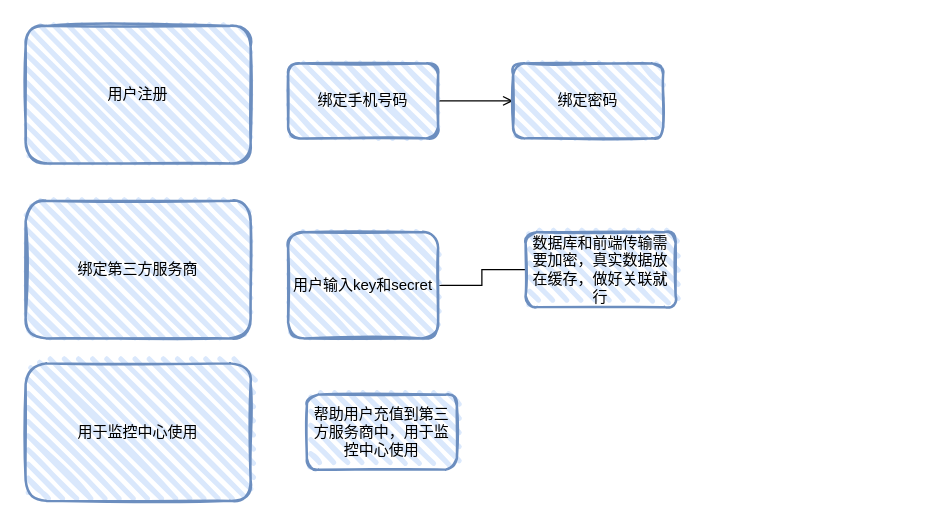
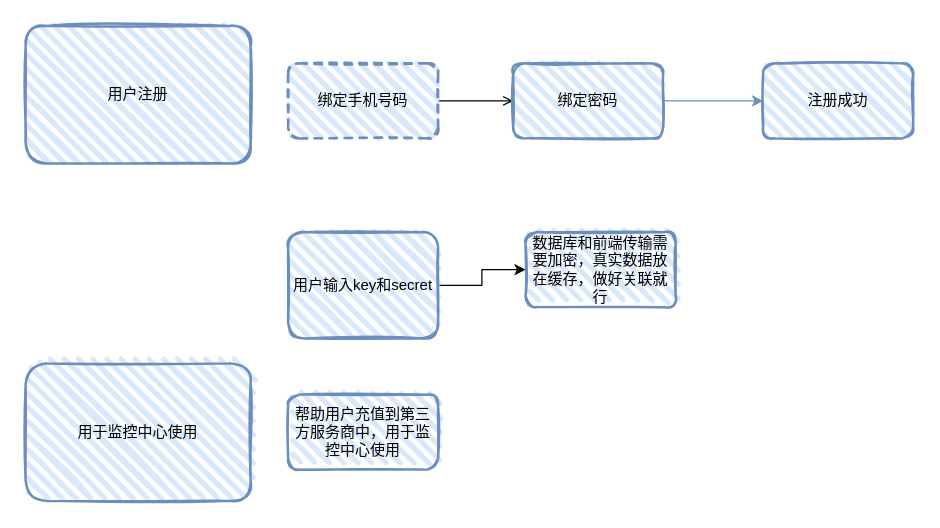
- <mxCell id="4" value="绑定手机号码" style="rounded=1;whiteSpace=wrap;html=1;strokeWidth=2;fillWeight=4;hachureGap=8;hachureAngle=45;fillColor=#dae8fc;sketch=1;strokeColor=#6c8ebf;" vertex="1" parent="1"><mxGeometry x="230" y="50" width="120" height="60" as="geometry" /></mxCell>
+ <mxCell id="4" value="绑定手机号码" style="rounded=1;whiteSpace=wrap;html=1;strokeWidth=2;fillWeight=4;hachureGap=8;hachureAngle=45;fillColor=#dae8fc;sketch=1;strokeColor=#6c8ebf;dashed=1;" vertex="1" parent="1"><mxGeometry x="230" y="50" width="120" height="60" as="geometry" /></mxCell>
+ <mxCell id="5" style="edgeStyle=orthogonalEdgeStyle;rounded=0;orthogonalLoop=1;jettySize=auto;html=1;entryX=0;entryY=0.5;entryDx=0;entryDy=0;fillColor=#dae8fc;strokeColor=#6c8ebf;" edge="1" parent="1" source="6" target="7"><mxGeometry relative="1" as="geometry" /></mxCell>
+ <mxCell id="7" value="注册成功" style="rounded=1;whiteSpace=wrap;html=1;strokeWidth=2;fillWeight=4;hachureGap=8;hachureAngle=45;fillColor=#dae8fc;sketch=1;strokeColor=#6c8ebf;" vertex="1" parent="1"><mxGeometry x="610" y="50" width="120" height="60" as="geometry" /></mxCell>
- <mxCell id="8" value="绑定第三方服务商" style="rounded=1;whiteSpace=wrap;html=1;strokeWidth=2;fillWeight=4;hachureGap=8;hachureAngle=45;fillColor=#dae8fc;sketch=1;strokeColor=#6c8ebf;" vertex="1" parent="1"><mxGeometry x="20" y="160" width="180" height="110" as="geometry" /></mxCell>
- <mxCell id="9" style="edgeStyle=orthogonalEdgeStyle;rounded=0;orthogonalLoop=1;jettySize=auto;html=1;entryX=0;entryY=0.5;entryDx=0;entryDy=0;endArrow=none;" edge="1" parent="1" source="10" target="11"><mxGeometry relative="1" as="geometry" /></mxCell>
+ <mxCell id="9" style="edgeStyle=orthogonalEdgeStyle;rounded=0;orthogonalLoop=1;jettySize=auto;html=1;entryX=0;entryY=0.5;entryDx=0;entryDy=0;" edge="1" parent="1" source="10" target="11"><mxGeometry relative="1" as="geometry" /></mxCell>
- <mxCell id="13" value="帮助用户充值到第三方服务商中，用于监控中心使用" style="rounded=1;whiteSpace=wrap;html=1;strokeWidth=2;fillWeight=4;hachureGap=8;hachureAngle=45;fillColor=#dae8fc;sketch=1;strokeColor=#6c8ebf;" vertex="1" parent="1"><mxGeometry x="245" y="315" width="120" height="60" as="geometry" /></mxCell>
+ <mxCell id="13" value="帮助用户充值到第三方服务商中，用于监控中心使用" style="rounded=1;whiteSpace=wrap;html=1;strokeWidth=2;fillWeight=4;hachureGap=8;hachureAngle=45;fillColor=#dae8fc;sketch=1;strokeColor=#6c8ebf;" vertex="1" parent="1"><mxGeometry x="230" y="315" width="120" height="60" as="geometry" /></mxCell>
